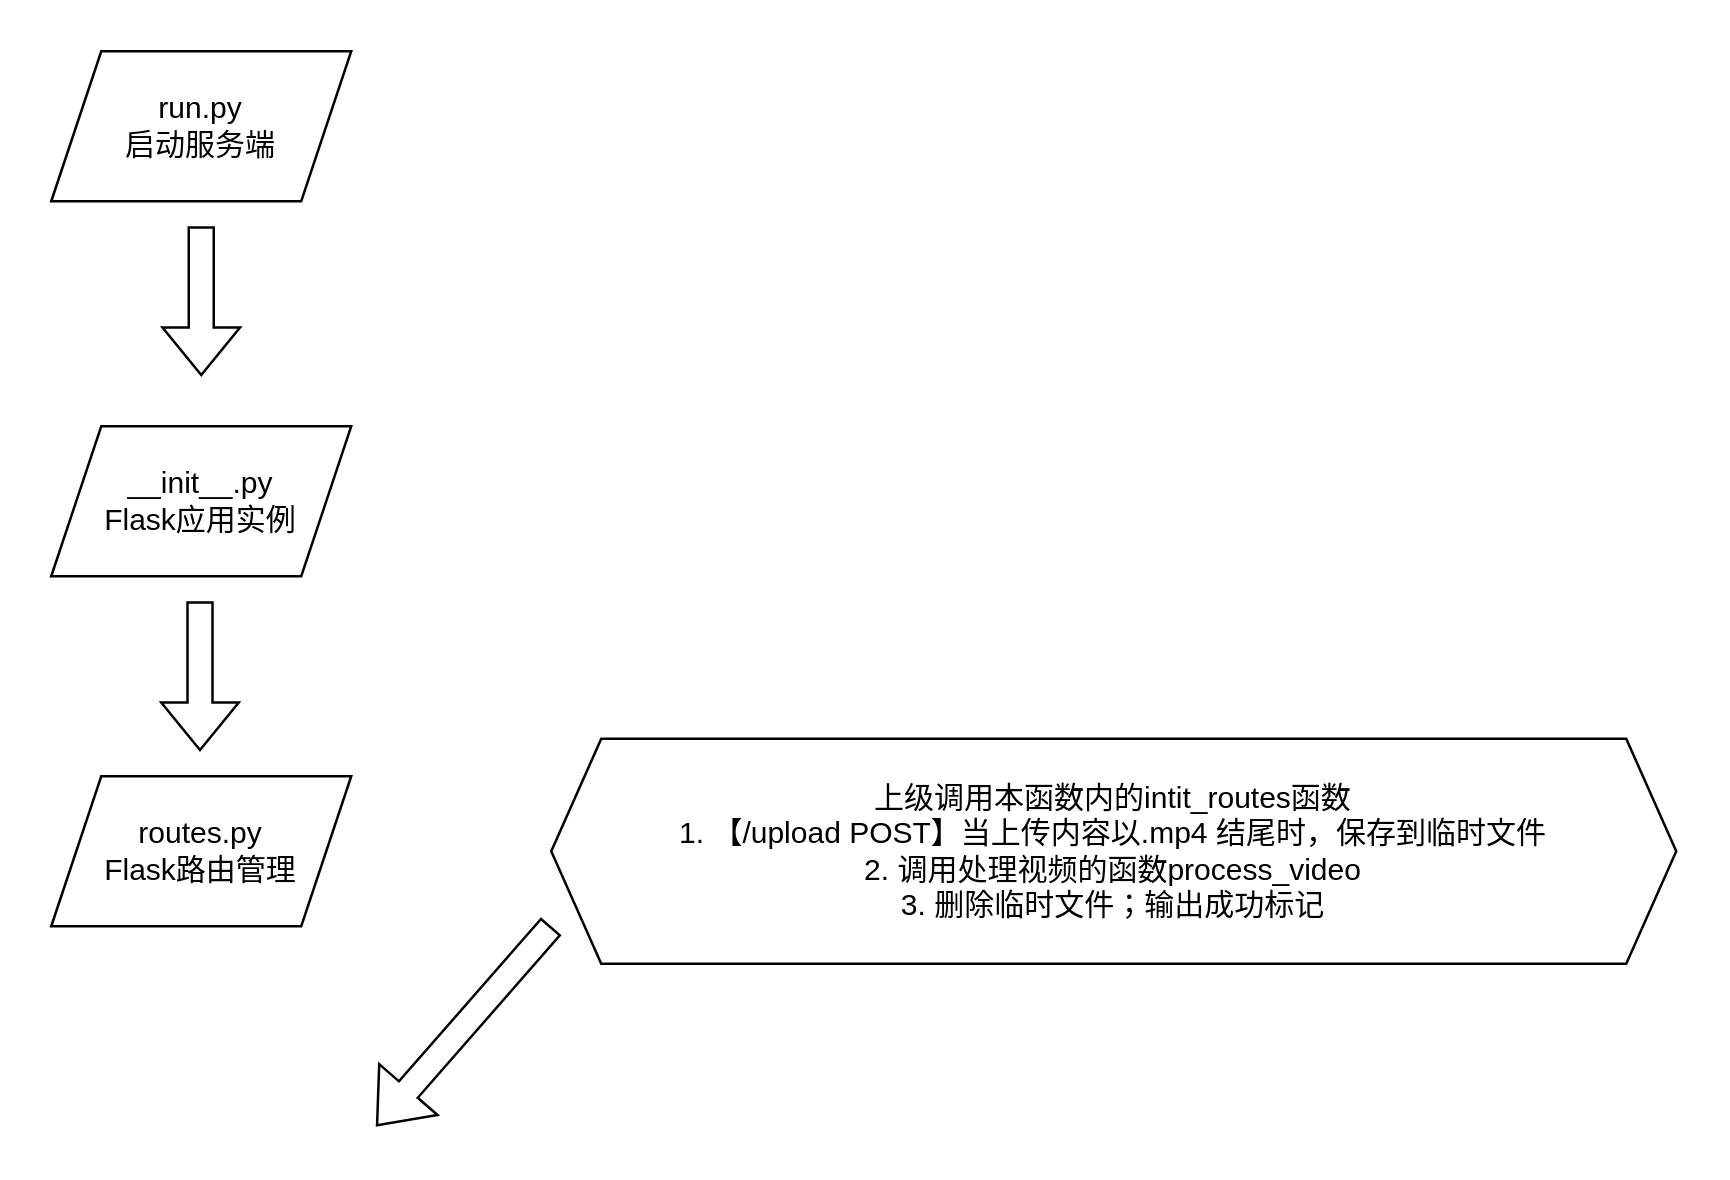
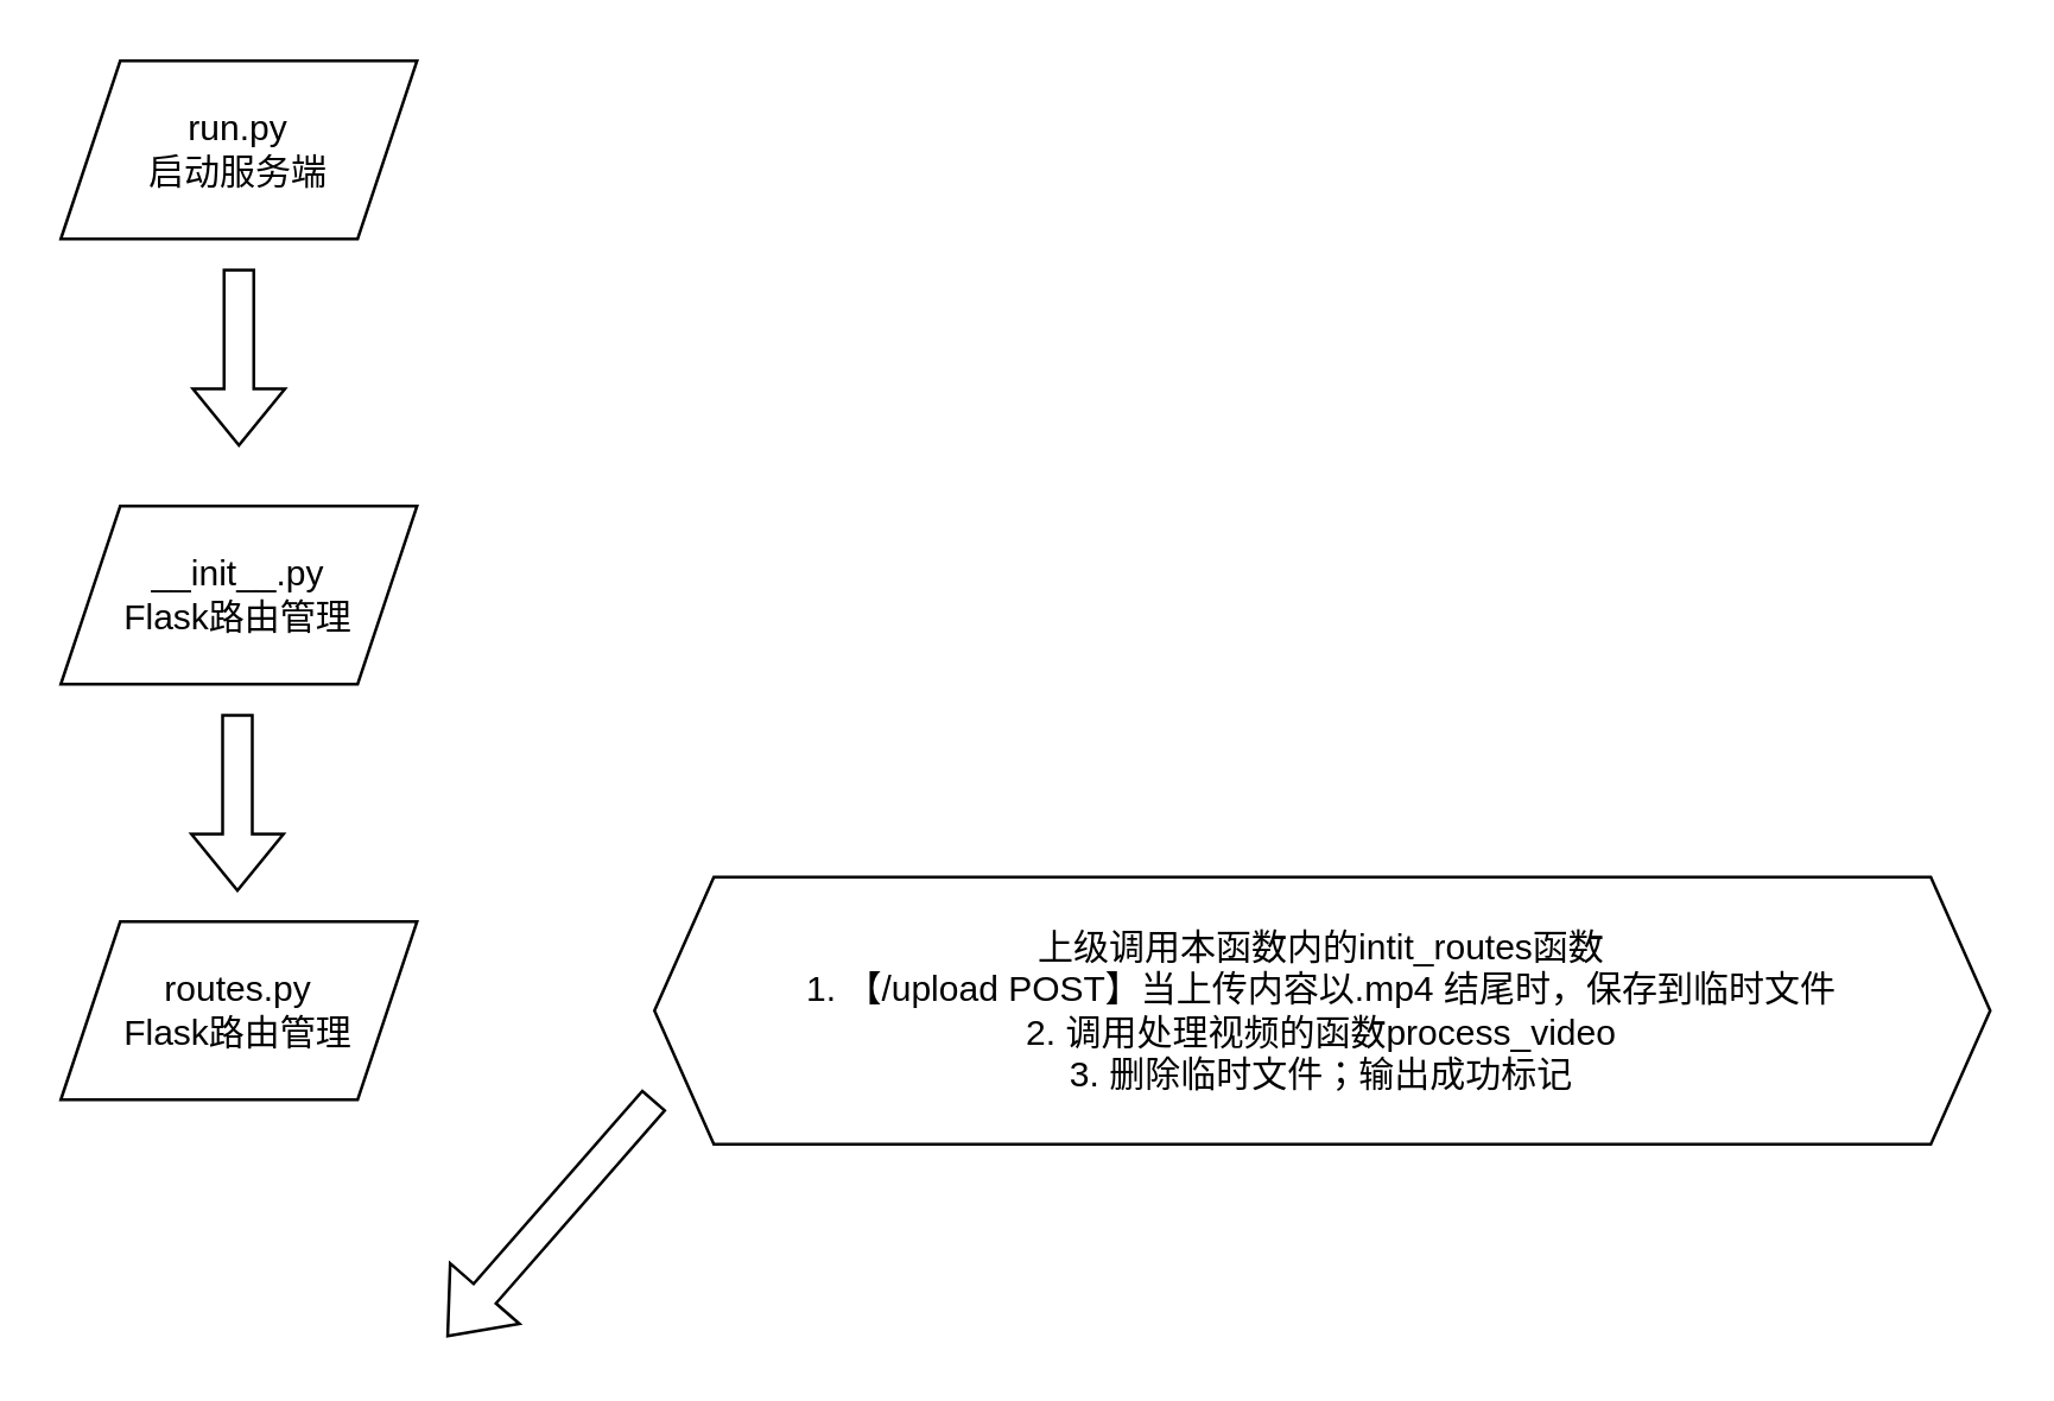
- <mxCell id="3" value="__init__.py&lt;div&gt;Flask应用实例&lt;/div&gt;" style="shape=parallelogram;perimeter=parallelogramPerimeter;whiteSpace=wrap;html=1;fixedSize=1;" vertex="1" parent="1"><mxGeometry x="20" y="170" width="120" height="60" as="geometry" /></mxCell>
+ <mxCell id="3" value="__init__.py&lt;div&gt;Flask路由管理&lt;/div&gt;" style="shape=parallelogram;perimeter=parallelogramPerimeter;whiteSpace=wrap;html=1;fixedSize=1;" vertex="1" parent="1"><mxGeometry x="20" y="170" width="120" height="60" as="geometry" /></mxCell>
